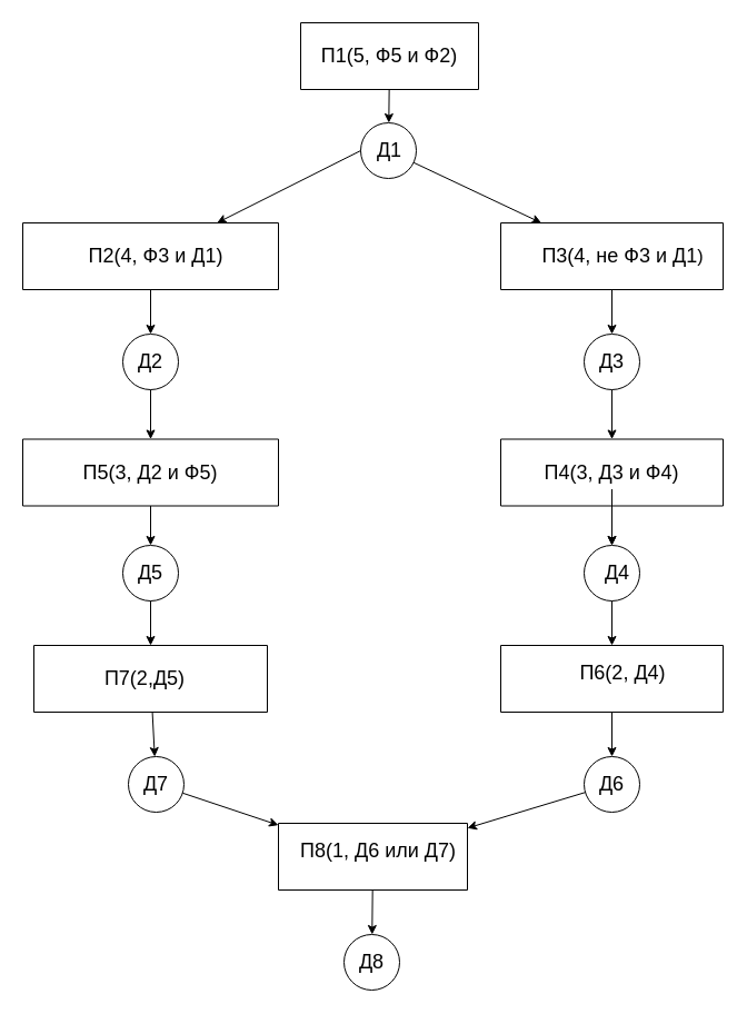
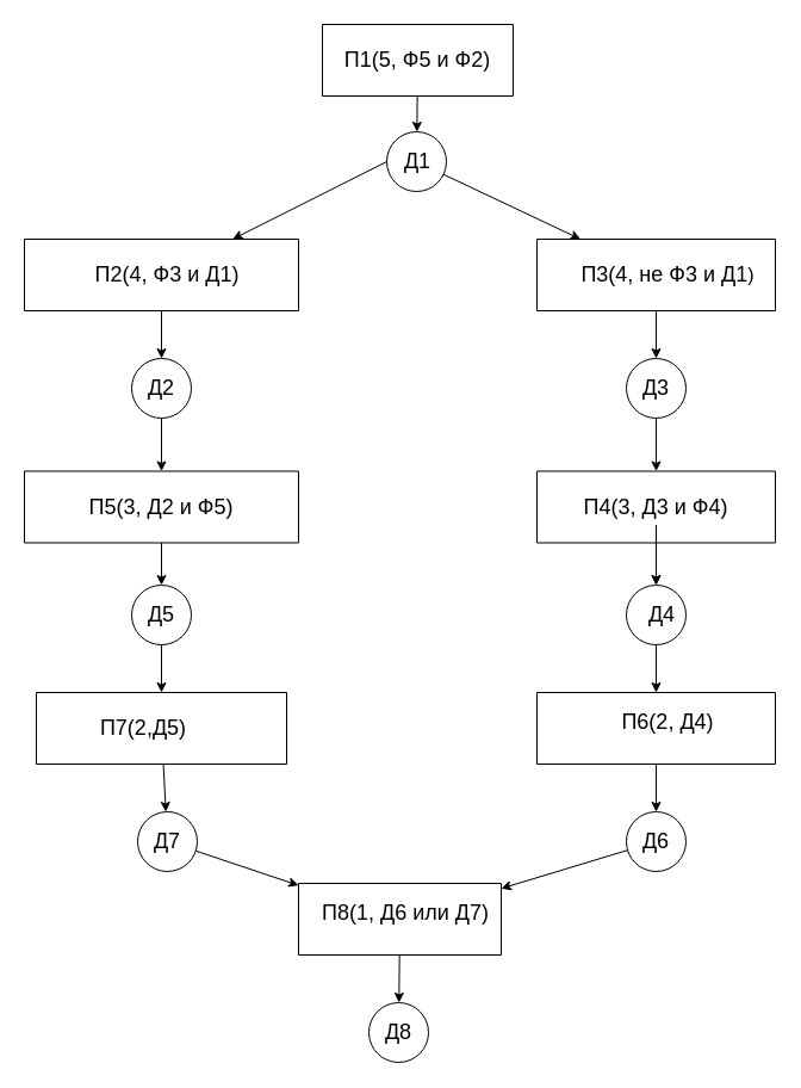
- <mxCell id="40" value="&lt;font style=&quot;font-size: 18px;&quot;&gt;П7(2,Д5)&lt;/font&gt; " style="text;html=1;strokeColor=none;fillColor=none;align=center;verticalAlign=middle;whiteSpace=wrap;rounded=0;" vertex="1" parent="1"><mxGeometry x="40" y="595" width="180" height="30" as="geometry" /></mxCell>
+ <mxCell id="40" value="&lt;font style=&quot;font-size: 18px;&quot;&gt;П7(2,Д5)&lt;/font&gt; " style="text;html=1;strokeColor=none;fillColor=none;align=center;verticalAlign=middle;whiteSpace=wrap;rounded=0;" vertex="1" parent="1"><mxGeometry x="30" y="595" width="180" height="30" as="geometry" /></mxCell>
